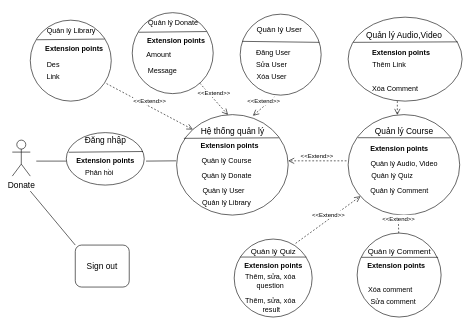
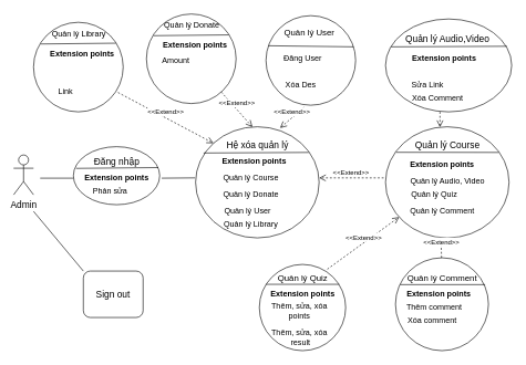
- <mxCell id="63" value="Des" style="text;html=1;align=center;verticalAlign=middle;resizable=0;points=[];autosize=1;strokeColor=none;fillColor=none;" vertex="1" parent="1"><mxGeometry x="67.5" y="98" width="40" height="20" as="geometry" /></mxCell>
- <mxCell id="51" value="Sửa User" style="text;html=1;align=center;verticalAlign=middle;resizable=0;points=[];autosize=1;strokeColor=none;fillColor=none;" vertex="1" parent="1"><mxGeometry x="417" y="98" width="70" height="20" as="geometry" /></mxCell>
- <mxCell id="43" value="Thêm Link" style="text;html=1;align=center;verticalAlign=middle;resizable=0;points=[];autosize=1;strokeColor=none;fillColor=none;" vertex="1" parent="1"><mxGeometry x="613" y="98" width="70" height="20" as="geometry" /></mxCell>
- <mxCell id="57" value="Message" style="text;html=1;align=center;verticalAlign=middle;resizable=0;points=[];autosize=1;strokeColor=none;fillColor=none;" vertex="1" parent="1"><mxGeometry x="240" y="108" width="60" height="20" as="geometry" /></mxCell>
- <mxCell id="64" value="Link" style="text;html=1;align=center;verticalAlign=middle;resizable=0;points=[];autosize=1;strokeColor=none;fillColor=none;" vertex="1" parent="1"><mxGeometry x="67.5" y="118" width="40" height="20" as="geometry" /></mxCell>
+ <mxCell id="64" value="Link" style="text;html=1;align=center;verticalAlign=middle;resizable=0;points=[];autosize=1;strokeColor=none;fillColor=none;" vertex="1" parent="1"><mxGeometry x="77.5" y="128" width="40" height="20" as="geometry" /></mxCell>
- <mxCell id="52" value="Xóa User" style="text;html=1;align=center;verticalAlign=middle;resizable=0;points=[];autosize=1;strokeColor=none;fillColor=none;" vertex="1" parent="1"><mxGeometry x="417" y="118" width="70" height="20" as="geometry" /></mxCell>
+ <mxCell id="52" value="Xóa Des" style="text;html=1;align=center;verticalAlign=middle;resizable=0;points=[];autosize=1;strokeColor=none;fillColor=none;" vertex="1" parent="1"><mxGeometry x="417" y="118" width="70" height="20" as="geometry" /></mxCell>
+ <mxCell id="44" value="Sửa Link" style="text;html=1;align=center;verticalAlign=middle;resizable=0;points=[];autosize=1;strokeColor=none;fillColor=none;" vertex="1" parent="1"><mxGeometry x="613" y="118" width="60" height="20" as="geometry" /></mxCell>
- <mxCell id="11" value="&lt;font style=&quot;font-size: 14px&quot;&gt;Hệ thống quản lý&lt;/font&gt;" style="text;html=1;align=center;verticalAlign=middle;resizable=0;points=[];autosize=1;strokeColor=none;fillColor=none;" vertex="1" parent="1"><mxGeometry x="327" y="208" width="120" height="20" as="geometry" /></mxCell>
+ <mxCell id="11" value="&lt;font style=&quot;font-size: 14px&quot;&gt;Hệ xóa quản lý&lt;/font&gt;" style="text;html=1;align=center;verticalAlign=middle;resizable=0;points=[];autosize=1;strokeColor=none;fillColor=none;" vertex="1" parent="1"><mxGeometry x="327" y="208" width="120" height="20" as="geometry" /></mxCell>
- <mxCell id="5" value="&lt;font style=&quot;font-size: 14px&quot;&gt;Đăng nhập&lt;/font&gt;" style="text;html=1;align=center;verticalAlign=middle;resizable=0;points=[];autosize=1;strokeColor=none;fillColor=none;" vertex="1" parent="1"><mxGeometry x="135" y="223" width="80" height="20" as="geometry" /></mxCell>
+ <mxCell id="5" value="&lt;font style=&quot;font-size: 14px&quot;&gt;Đăng nhập&lt;/font&gt;" style="text;html=1;align=center;verticalAlign=middle;resizable=0;points=[];autosize=1;strokeColor=none;fillColor=none;" vertex="1" parent="1"><mxGeometry x="135" y="233" width="80" height="20" as="geometry" /></mxCell>
- <mxCell id="7" value="Phản hồi" style="text;html=1;align=center;verticalAlign=middle;resizable=0;points=[];autosize=1;strokeColor=none;fillColor=none;" vertex="1" parent="1"><mxGeometry x="135" y="278" width="60" height="20" as="geometry" /></mxCell>
+ <mxCell id="7" value="Phản sửa" style="text;html=1;align=center;verticalAlign=middle;resizable=0;points=[];autosize=1;strokeColor=none;fillColor=none;" vertex="1" parent="1"><mxGeometry x="135" y="278" width="60" height="20" as="geometry" /></mxCell>
- <mxCell id="2" value="&lt;font style=&quot;font-size: 14px&quot;&gt;Donate&lt;/font&gt;" style="shape=umlActor;verticalLabelPosition=bottom;verticalAlign=top;html=1;outlineConnect=0;" vertex="1" parent="1"><mxGeometry x="20" y="233" width="30" height="60" as="geometry" /></mxCell>
+ <mxCell id="2" value="&lt;font style=&quot;font-size: 14px&quot;&gt;Admin&lt;/font&gt;" style="shape=umlActor;verticalLabelPosition=bottom;verticalAlign=top;html=1;outlineConnect=0;" vertex="1" parent="1"><mxGeometry x="20" y="233" width="30" height="60" as="geometry" /></mxCell>
+ <mxCell id="37" value="Thêm comment" style="text;html=1;align=center;verticalAlign=middle;resizable=0;points=[];autosize=1;strokeColor=none;fillColor=none;" vertex="1" parent="1"><mxGeometry x="603" y="453" width="100" height="20" as="geometry" /></mxCell>
- <mxCell id="30" value="Thêm, sửa, xóa &lt;br&gt;question" style="text;html=1;align=center;verticalAlign=middle;resizable=0;points=[];autosize=1;strokeColor=none;fillColor=none;" vertex="1" parent="1"><mxGeometry x="400" y="453" width="100" height="30" as="geometry" /></mxCell>
+ <mxCell id="30" value="Thêm, sửa, xóa &lt;br&gt;points" style="text;html=1;align=center;verticalAlign=middle;resizable=0;points=[];autosize=1;strokeColor=none;fillColor=none;" vertex="1" parent="1"><mxGeometry x="400" y="453" width="100" height="30" as="geometry" /></mxCell>
- <mxCell id="46" value="Sửa comment" style="text;html=1;align=center;verticalAlign=middle;resizable=0;points=[];autosize=1;strokeColor=none;fillColor=none;" vertex="1" parent="1"><mxGeometry x="610" y="493" width="90" height="20" as="geometry" /></mxCell>
